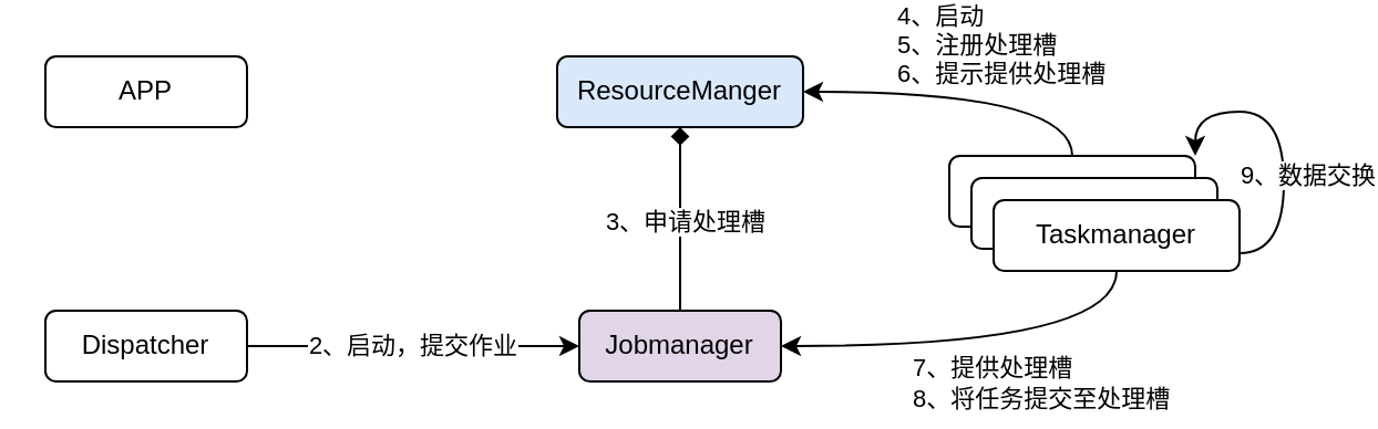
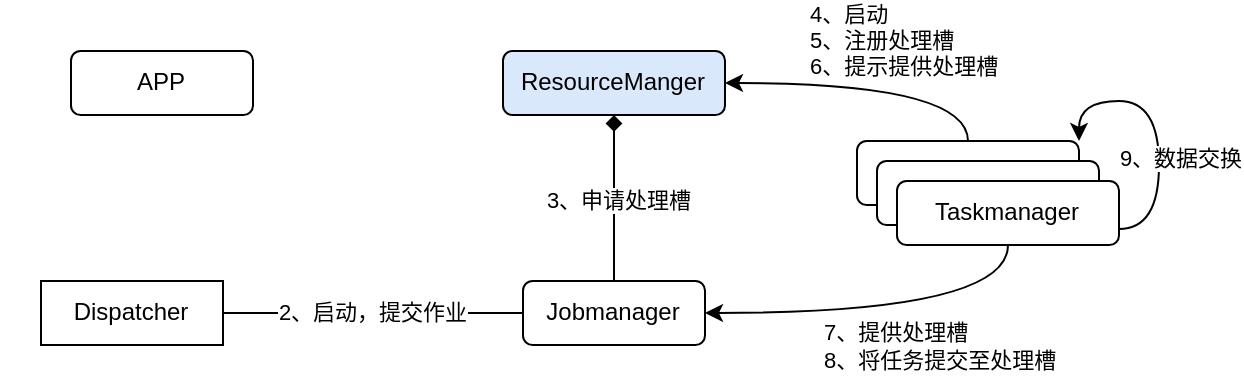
- <mxCell id="2" value="APP" style="rounded=1;whiteSpace=wrap;html=1;" parent="1" vertex="1"><mxGeometry x="20" y="20" width="91" height="32" as="geometry" /></mxCell>
+ <mxCell id="2" value="APP" style="rounded=1;whiteSpace=wrap;html=1;" parent="1" vertex="1"><mxGeometry x="35" y="20" width="91" height="32" as="geometry" /></mxCell>
- <mxCell id="4" value="Dispatcher" style="rounded=1;whiteSpace=wrap;html=1;" parent="1" vertex="1"><mxGeometry x="20" y="135" width="91" height="32" as="geometry" /></mxCell>
+ <mxCell id="4" value="Dispatcher" style="whiteSpace=wrap;html=1;rounded=0;" parent="1" vertex="1"><mxGeometry x="20" y="135" width="91" height="32" as="geometry" /></mxCell>
- <mxCell id="3" value="2、启动，提交作业" style="edgeStyle=orthogonalEdgeStyle;rounded=0;orthogonalLoop=1;jettySize=auto;html=1;entryX=0;entryY=0.5;entryDx=0;entryDy=0;" parent="1" source="4" target="7" edge="1"><mxGeometry relative="1" as="geometry" /></mxCell>
+ <mxCell id="3" value="2、启动，提交作业" style="edgeStyle=orthogonalEdgeStyle;rounded=0;orthogonalLoop=1;jettySize=auto;html=1;entryX=0;entryY=0.5;entryDx=0;entryDy=0;endArrow=none;" parent="1" source="4" target="7" edge="1"><mxGeometry relative="1" as="geometry" /></mxCell>
- <mxCell id="7" value="Jobmanager" style="rounded=1;whiteSpace=wrap;html=1;fillColor=#e1d5e7;" parent="1" vertex="1"><mxGeometry x="261" y="135" width="91" height="32" as="geometry" /></mxCell>
+ <mxCell id="7" value="Jobmanager" style="rounded=1;whiteSpace=wrap;html=1;" parent="1" vertex="1"><mxGeometry x="261" y="135" width="91" height="32" as="geometry" /></mxCell>
